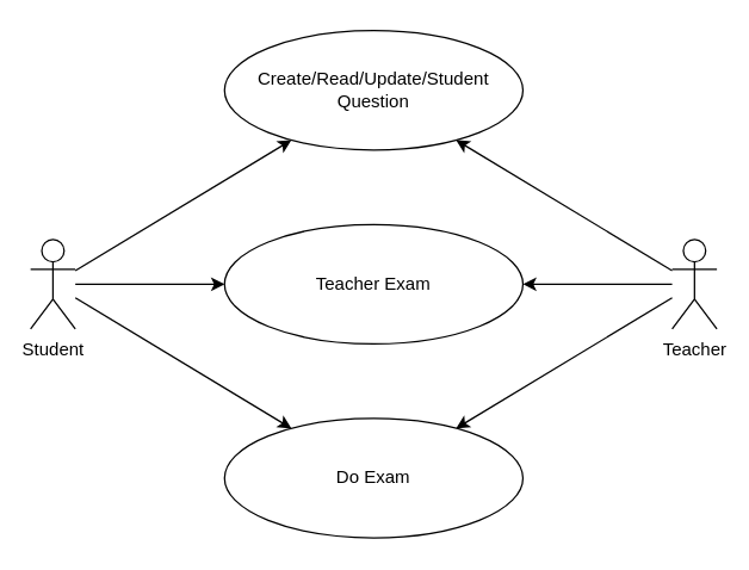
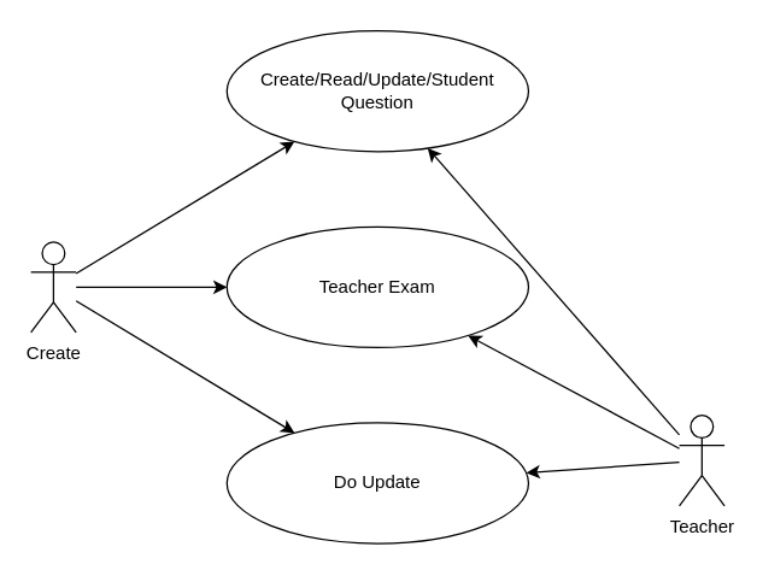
- <mxCell id="9" value="Teacher" style="shape=umlActor;verticalLabelPosition=bottom;verticalAlign=top;html=1;outlineConnect=0;" vertex="1" parent="1"><mxGeometry x="450" y="160" width="30" height="60" as="geometry" /></mxCell>
+ <mxCell id="9" value="Teacher" style="shape=umlActor;verticalLabelPosition=bottom;verticalAlign=top;html=1;outlineConnect=0;" vertex="1" parent="1"><mxGeometry x="450" y="275" width="30" height="60" as="geometry" /></mxCell>
- <mxCell id="5" value="Student" style="shape=umlActor;verticalLabelPosition=bottom;verticalAlign=top;html=1;outlineConnect=0;" vertex="1" parent="1"><mxGeometry x="20" y="160" width="30" height="60" as="geometry" /></mxCell>
+ <mxCell id="5" value="Create" style="shape=umlActor;verticalLabelPosition=bottom;verticalAlign=top;html=1;outlineConnect=0;" vertex="1" parent="1"><mxGeometry x="20" y="160" width="30" height="60" as="geometry" /></mxCell>
- <mxCell id="12" value="Do Exam" style="ellipse;whiteSpace=wrap;html=1;" vertex="1" parent="1"><mxGeometry x="150" y="280" width="200" height="80" as="geometry" /></mxCell>
+ <mxCell id="12" value="Do Update" style="ellipse;whiteSpace=wrap;html=1;" vertex="1" parent="1"><mxGeometry x="150" y="280" width="200" height="80" as="geometry" /></mxCell>
